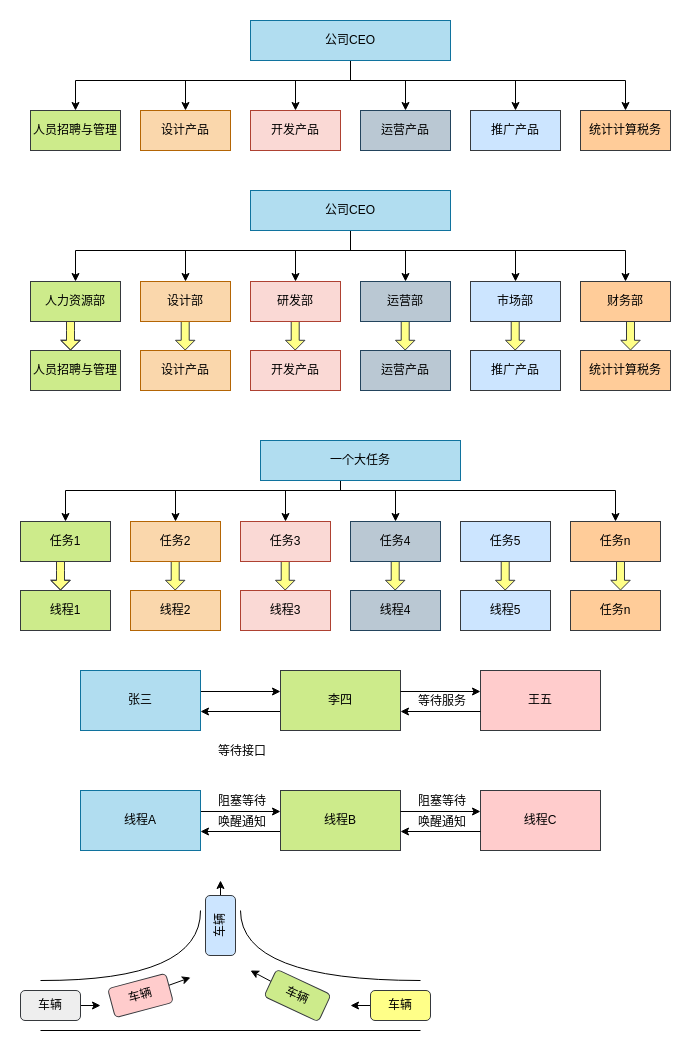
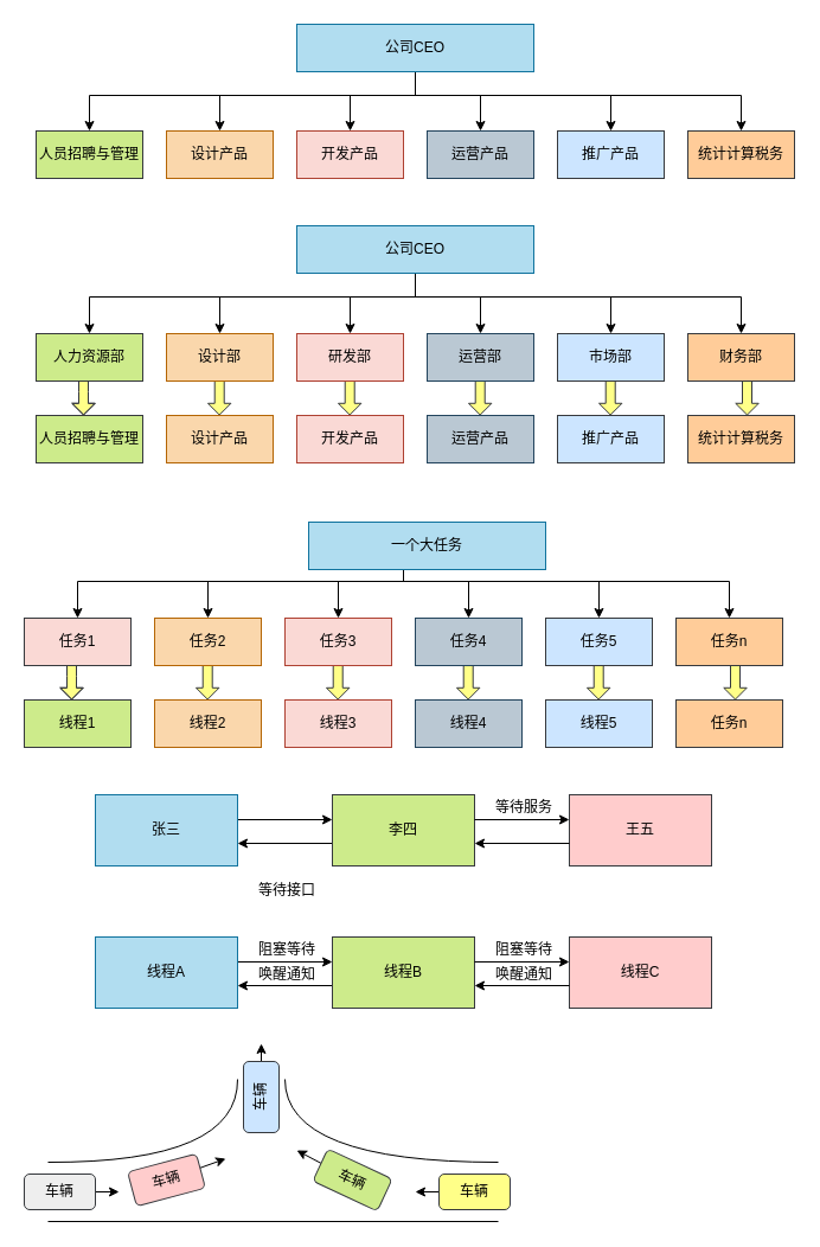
+ <mxCell id="50" style="edgeStyle=orthogonalEdgeStyle;rounded=0;orthogonalLoop=1;jettySize=auto;html=1;entryX=0.5;entryY=0;entryDx=0;entryDy=0;" edge="1" parent="1" source="52" target="57"><mxGeometry relative="1" as="geometry"><Array as="points"><mxPoint x="340" y="490" /><mxPoint x="505" y="490" /></Array></mxGeometry></mxCell>
- <mxCell id="53" value="任务1" style="rounded=0;whiteSpace=wrap;html=1;fillColor=#cdeb8b;strokeColor=#36393d;" vertex="1" parent="1"><mxGeometry x="20" y="521" width="90" height="40" as="geometry" /></mxCell>
+ <mxCell id="53" value="任务1" style="rounded=0;whiteSpace=wrap;html=1;fillColor=#fad9d5;strokeColor=#36393d;" vertex="1" parent="1"><mxGeometry x="20" y="521" width="90" height="40" as="geometry" /></mxCell>
- <mxCell id="73" value="等待服务" style="text;html=1;strokeColor=none;fillColor=none;align=center;verticalAlign=middle;whiteSpace=wrap;rounded=0;" vertex="1" parent="1"><mxGeometry x="417" y="691" width="50" height="20" as="geometry" /></mxCell>
+ <mxCell id="73" value="等待服务" style="text;html=1;strokeColor=none;fillColor=none;align=center;verticalAlign=middle;whiteSpace=wrap;rounded=0;" vertex="1" parent="1"><mxGeometry x="417" y="671" width="50" height="20" as="geometry" /></mxCell>
